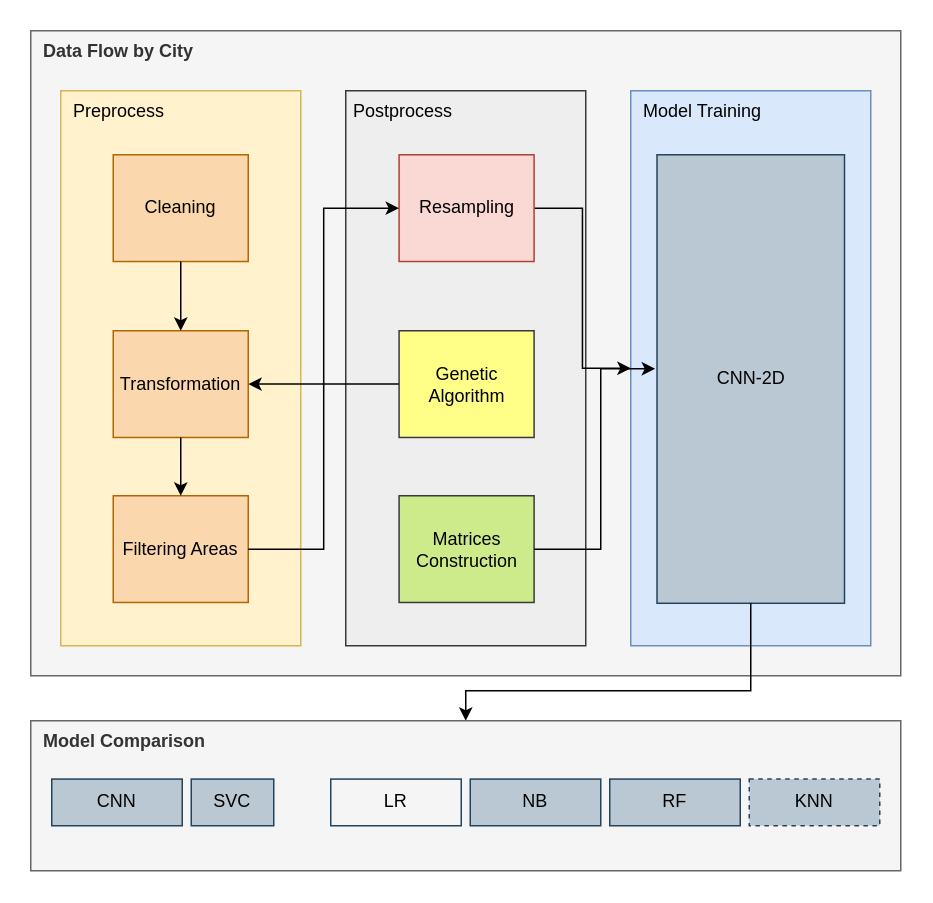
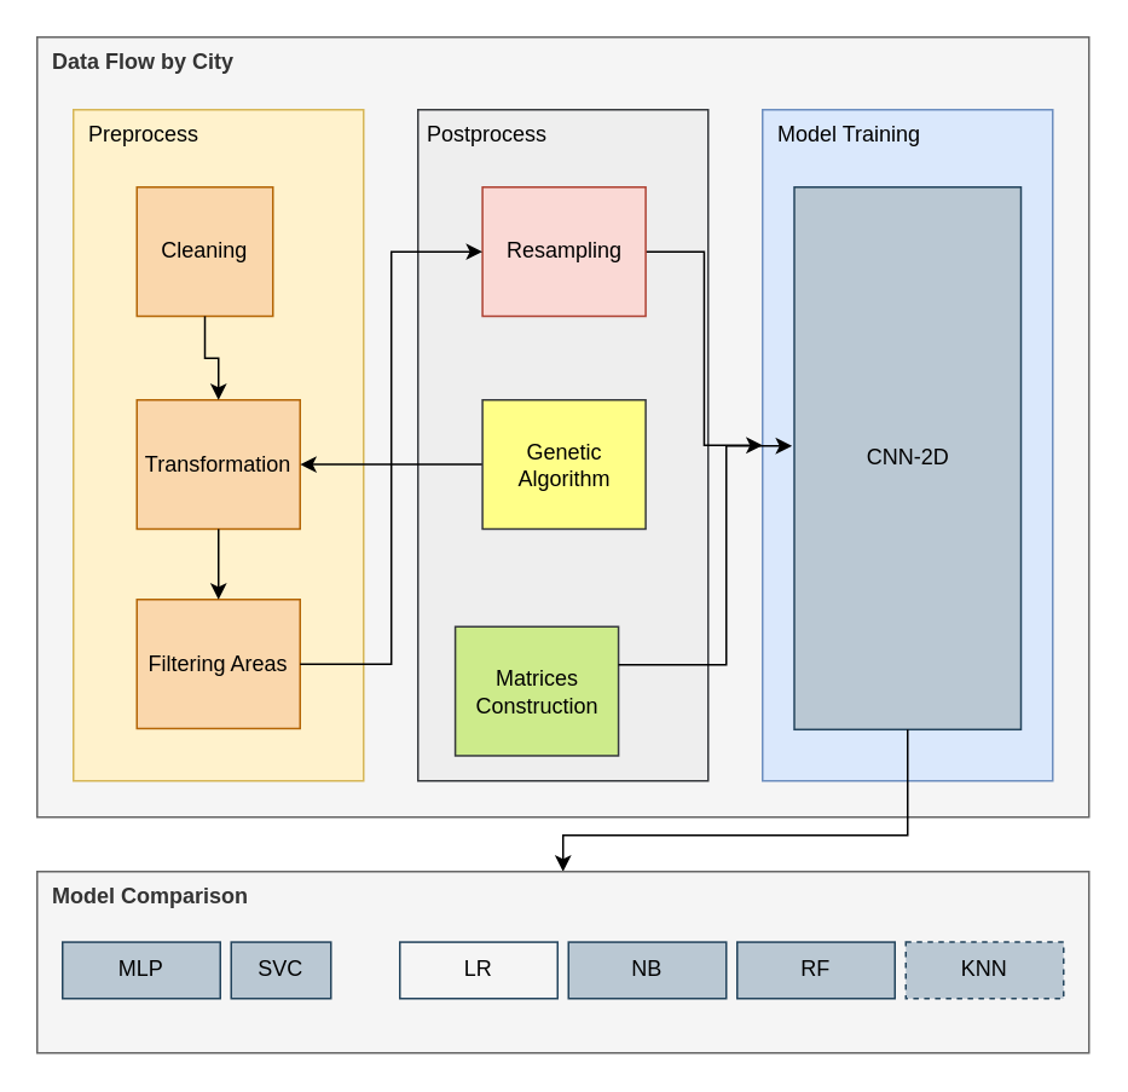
- <mxCell id="5" value="Cleaning" style="rounded=0;whiteSpace=wrap;html=1;fillColor=#fad7ac;strokeColor=#b46504;" parent="3" vertex="1"><mxGeometry x="35" y="42.692" width="90" height="71.154" as="geometry" /></mxCell>
+ <mxCell id="5" value="Cleaning" style="rounded=0;whiteSpace=wrap;html=1;fillColor=#fad7ac;strokeColor=#b46504;" parent="3" vertex="1"><mxGeometry x="35" y="42.692" width="75" height="71.154" as="geometry" /></mxCell>
- <mxCell id="12" value="Matrices Construction" style="rounded=0;whiteSpace=wrap;html=1;fillColor=#cdeb8b;strokeColor=#36393d;" parent="10" vertex="1"><mxGeometry x="35.556" y="269.996" width="90" height="71.154" as="geometry" /></mxCell>
+ <mxCell id="12" value="Matrices Construction" style="rounded=0;whiteSpace=wrap;html=1;fillColor=#cdeb8b;strokeColor=#36393d;" parent="10" vertex="1"><mxGeometry x="20.556" y="284.996" width="90" height="71.154" as="geometry" /></mxCell>
- <mxCell id="25" value="CNN" style="rounded=0;whiteSpace=wrap;html=1;fillColor=#bac8d3;strokeColor=#23445d;" parent="23" vertex="1"><mxGeometry x="14" y="38.889" width="87" height="31.111" as="geometry" /></mxCell>
+ <mxCell id="25" value="MLP" style="rounded=0;whiteSpace=wrap;html=1;fillColor=#bac8d3;strokeColor=#23445d;" parent="23" vertex="1"><mxGeometry x="14" y="38.889" width="87" height="31.111" as="geometry" /></mxCell>
